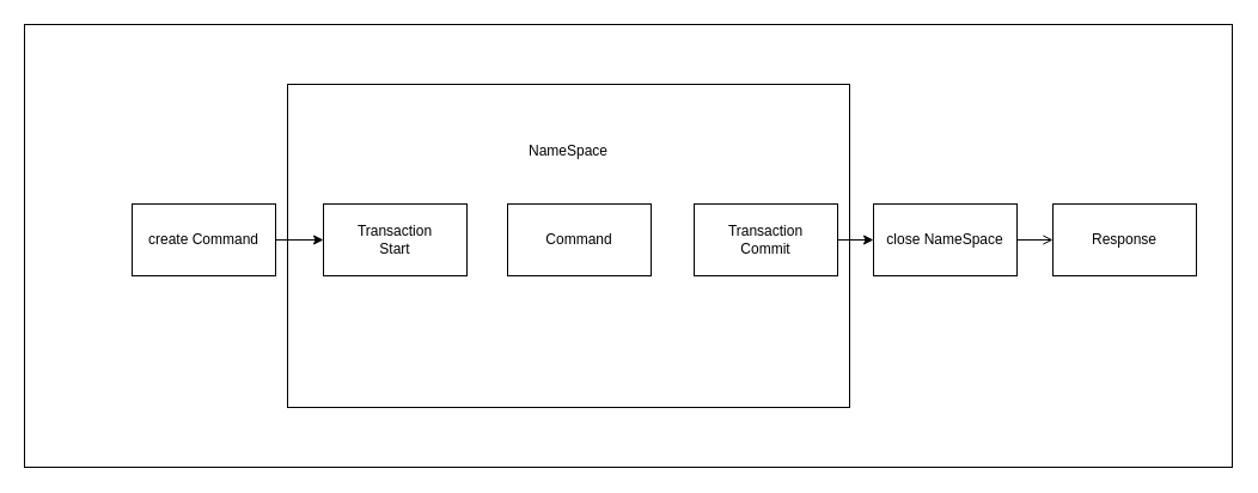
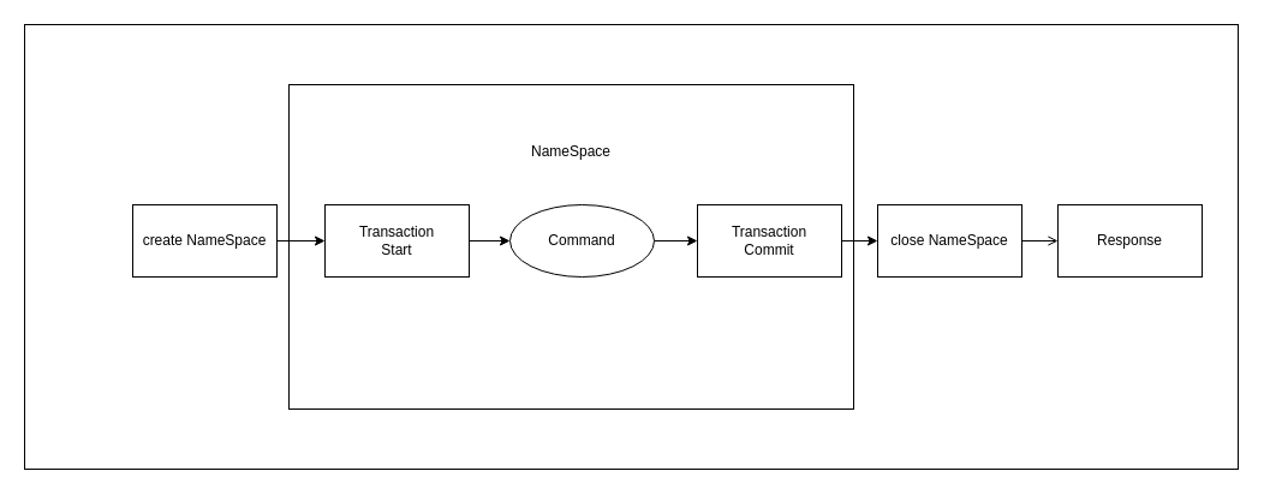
- <mxCell id="5" value="create Command" style="rounded=0;whiteSpace=wrap;html=1;" parent="1" vertex="1"><mxGeometry x="110" y="170" width="120" height="60" as="geometry" /></mxCell>
+ <mxCell id="5" value="create NameSpace" style="rounded=0;whiteSpace=wrap;html=1;" parent="1" vertex="1"><mxGeometry x="110" y="170" width="120" height="60" as="geometry" /></mxCell>
+ <mxCell id="6" style="edgeStyle=none;html=1;entryX=0;entryY=0.5;entryDx=0;entryDy=0;" parent="1" source="7" target="9" edge="1"><mxGeometry relative="1" as="geometry" /></mxCell>
- <mxCell id="9" value="Command" style="rounded=0;whiteSpace=wrap;html=1;" parent="1" vertex="1"><mxGeometry x="424" y="170" width="120" height="60" as="geometry" /></mxCell>
+ <mxCell id="9" value="Command" style="ellipse;whiteSpace=wrap;html=1;" parent="1" vertex="1"><mxGeometry x="424" y="170" width="120" height="60" as="geometry" /></mxCell>
+ <mxCell id="8" style="edgeStyle=none;html=1;entryX=0;entryY=0.5;entryDx=0;entryDy=0;" parent="1" source="9" target="11" edge="1"><mxGeometry relative="1" as="geometry" /></mxCell>
